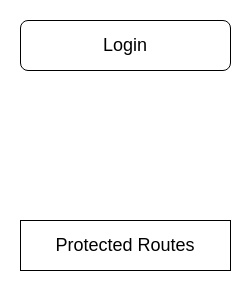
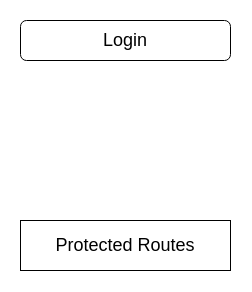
- <mxCell id="3" value="&lt;font style=&quot;font-size: 18px;&quot;&gt;Login&lt;/font&gt;" style="rounded=1;whiteSpace=wrap;html=1;" vertex="1" parent="1"><mxGeometry x="20" y="20" width="210" height="50" as="geometry" /></mxCell>
+ <mxCell id="3" value="&lt;font style=&quot;font-size: 18px;&quot;&gt;Login&lt;/font&gt;" style="rounded=1;whiteSpace=wrap;html=1;" vertex="1" parent="1"><mxGeometry x="20" y="20" width="210" height="40" as="geometry" /></mxCell>
